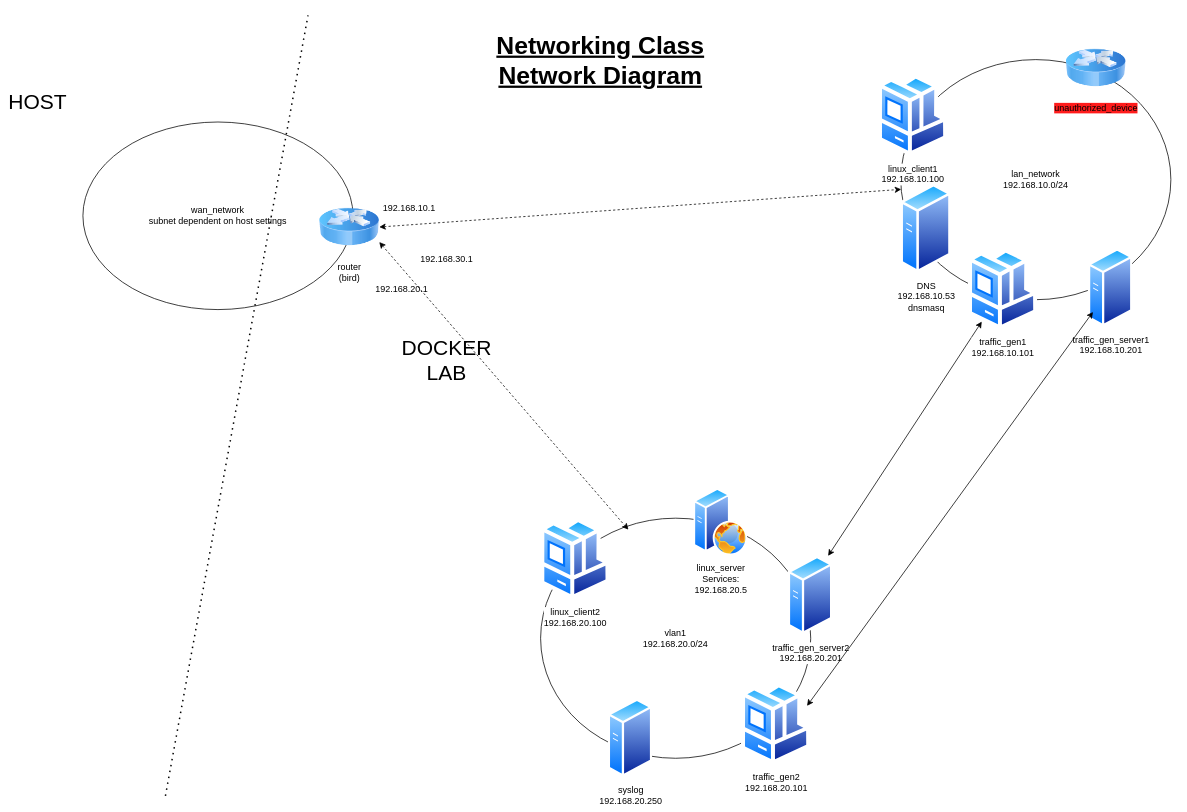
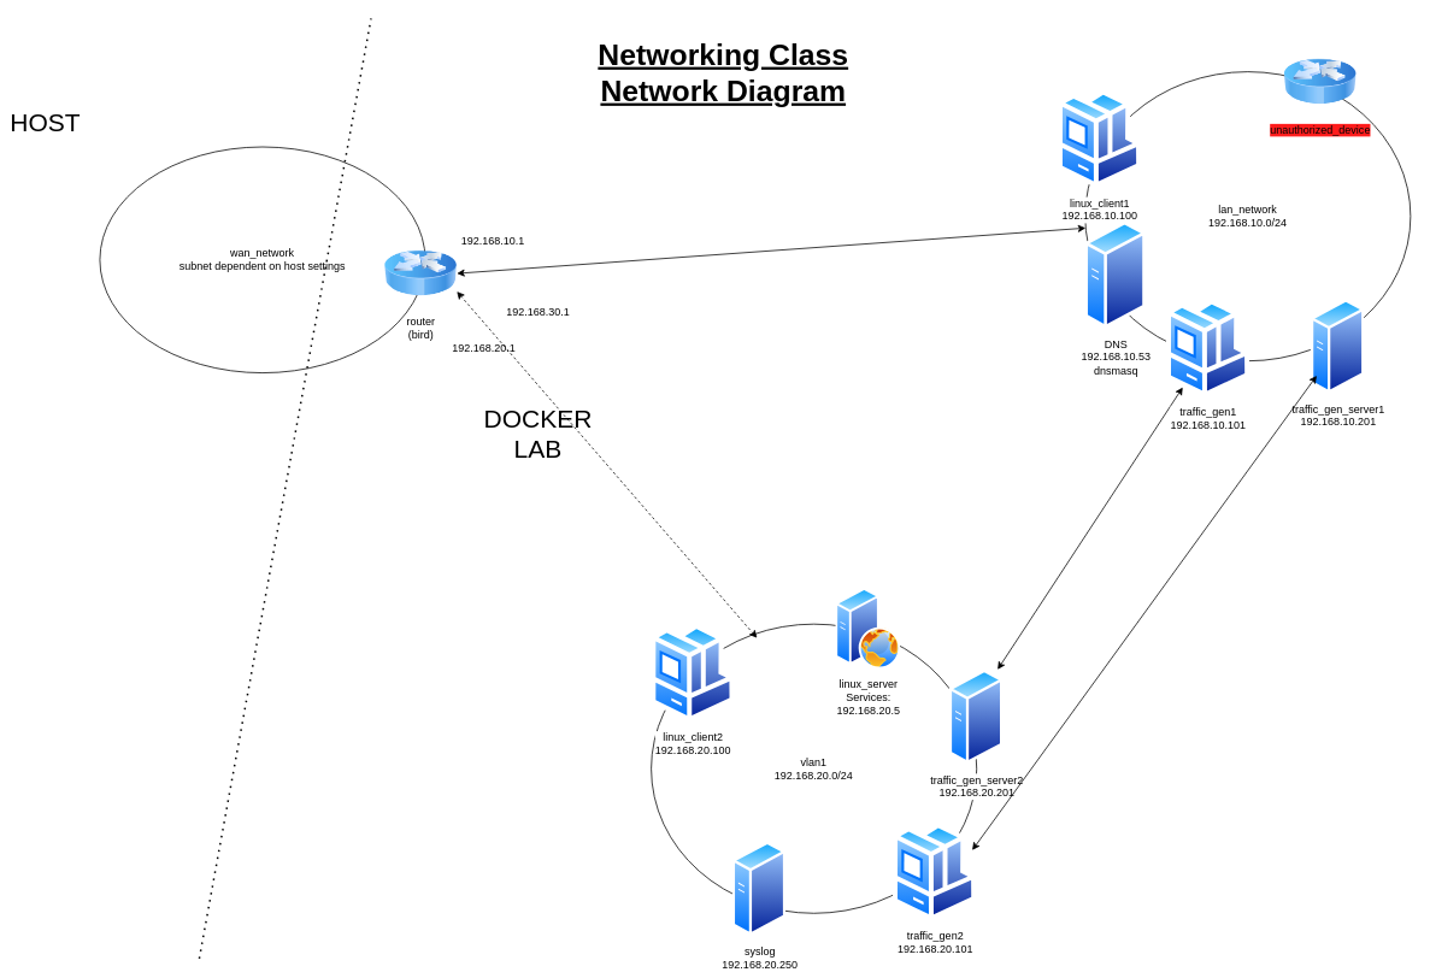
- <mxCell id="6" value="192.168.10.1" style="text;html=1;align=center;verticalAlign=middle;whiteSpace=wrap;rounded=0;" parent="1" vertex="1"><mxGeometry x="515" y="262" width="60" height="30" as="geometry" /></mxCell>
+ <mxCell id="6" value="192.168.10.1" style="text;html=1;align=center;verticalAlign=middle;whiteSpace=wrap;rounded=0;" parent="1" vertex="1"><mxGeometry x="515" y="252" width="60" height="30" as="geometry" /></mxCell>
- <mxCell id="8" value="" style="endArrow=classic;startArrow=classic;html=1;rounded=0;exitX=1;exitY=0.5;exitDx=0;exitDy=0;dashed=1;" parent="1" source="5" target="20" edge="1"><mxGeometry width="50" height="50" relative="1" as="geometry"><mxPoint x="735" y="652" as="sourcePoint" /><mxPoint x="785" y="602" as="targetPoint" /></mxGeometry></mxCell>
+ <mxCell id="8" value="" style="endArrow=classic;startArrow=classic;html=1;rounded=0;exitX=1;exitY=0.5;exitDx=0;exitDy=0;" parent="1" source="5" target="20" edge="1"><mxGeometry width="50" height="50" relative="1" as="geometry"><mxPoint x="735" y="652" as="sourcePoint" /><mxPoint x="785" y="602" as="targetPoint" /></mxGeometry></mxCell>
